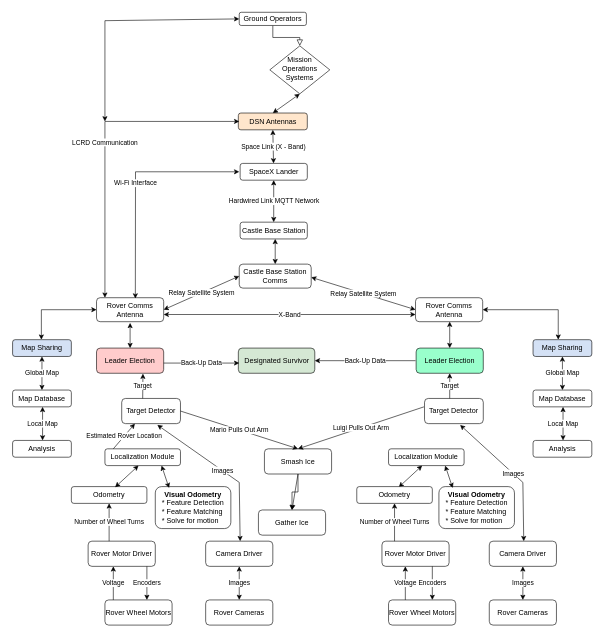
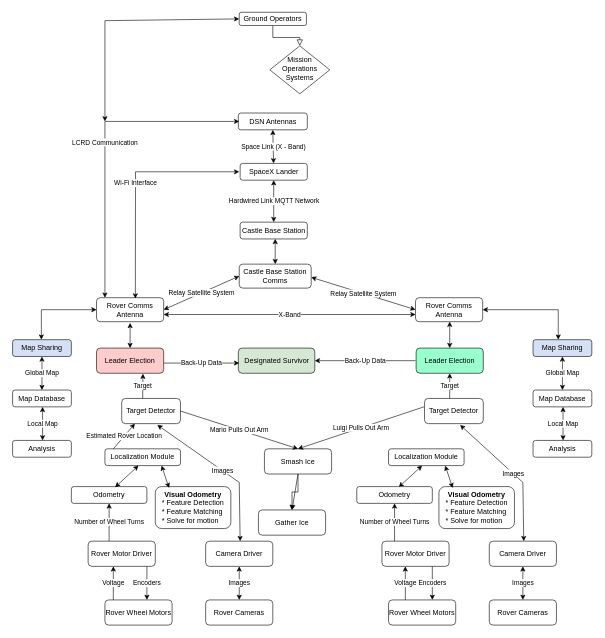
- <mxCell id="7" value="" style="endArrow=classic;startArrow=classic;html=1;rounded=0;entryX=0.5;entryY=1;entryDx=0;entryDy=0;exitX=0.5;exitY=0;exitDx=0;exitDy=0;" edge="1" parent="1" source="6" target="4"><mxGeometry width="50" height="50" relative="1" as="geometry"><mxPoint x="142" y="222" as="sourcePoint" /><mxPoint x="167" y="172" as="targetPoint" /></mxGeometry></mxCell>
- <mxCell id="6" value="DSN Antennas" style="rounded=1;whiteSpace=wrap;html=1;fillColor=#ffe6cc;" vertex="1" parent="1"><mxGeometry x="396.5" y="188" width="115" height="28" as="geometry" /></mxCell>
+ <mxCell id="6" value="DSN Antennas" style="rounded=1;whiteSpace=wrap;html=1;" vertex="1" parent="1"><mxGeometry x="396.5" y="188" width="115" height="28" as="geometry" /></mxCell>
